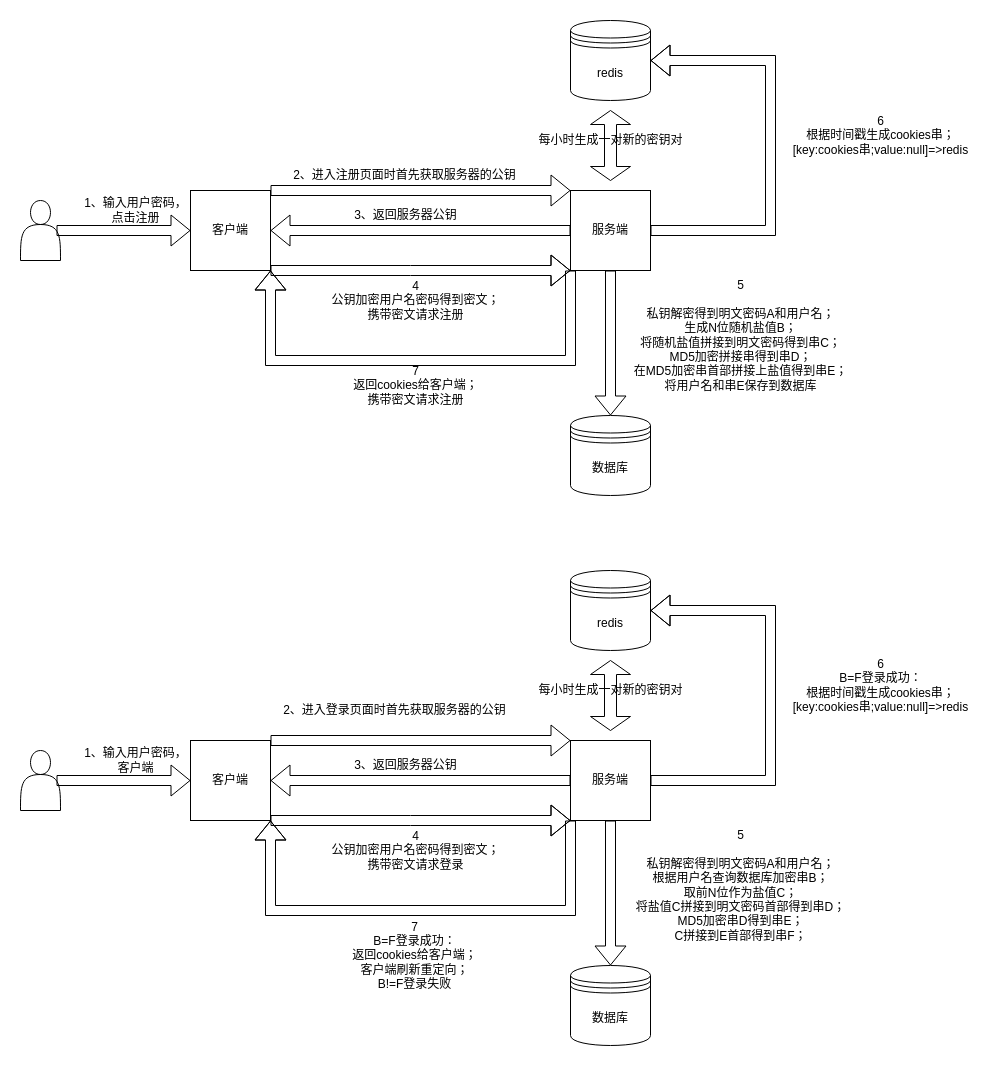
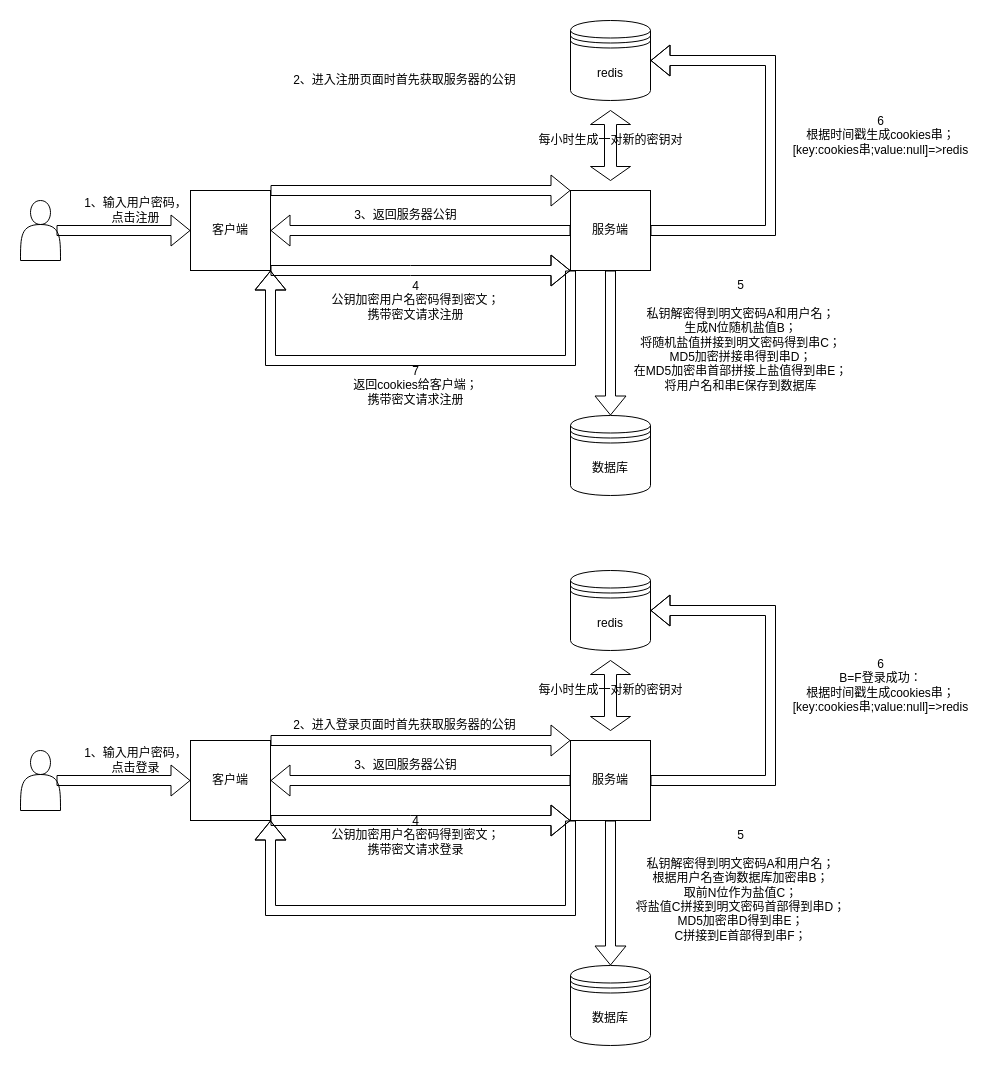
- <mxCell id="11" value="2、进入注册页面时首先获取服务器的公钥" style="text;html=1;align=center;verticalAlign=middle;resizable=0;points=[];autosize=1;strokeColor=none;fillColor=none;" vertex="1" parent="1"><mxGeometry x="279" y="160" width="250" height="30" as="geometry" /></mxCell>
+ <mxCell id="11" value="2、进入注册页面时首先获取服务器的公钥" style="text;html=1;align=center;verticalAlign=middle;resizable=0;points=[];autosize=1;strokeColor=none;fillColor=none;" vertex="1" parent="1"><mxGeometry x="279" y="65" width="250" height="30" as="geometry" /></mxCell>
- <mxCell id="32" value="2、进入登录页面时首先获取服务器的公钥" style="text;html=1;align=center;verticalAlign=middle;resizable=0;points=[];autosize=1;strokeColor=none;fillColor=none;" vertex="1" parent="1"><mxGeometry x="269" y="695" width="250" height="30" as="geometry" /></mxCell>
+ <mxCell id="32" value="2、进入登录页面时首先获取服务器的公钥" style="text;html=1;align=center;verticalAlign=middle;resizable=0;points=[];autosize=1;strokeColor=none;fillColor=none;" vertex="1" parent="1"><mxGeometry x="279" y="710" width="250" height="30" as="geometry" /></mxCell>
- <mxCell id="30" value="1、输入用户密码，&lt;br&gt;客户端" style="text;html=1;align=center;verticalAlign=middle;resizable=0;points=[];autosize=1;strokeColor=none;fillColor=none;" vertex="1" parent="1"><mxGeometry x="70" y="740" width="130" height="40" as="geometry" /></mxCell>
+ <mxCell id="30" value="1、输入用户密码，&lt;br&gt;点击登录" style="text;html=1;align=center;verticalAlign=middle;resizable=0;points=[];autosize=1;strokeColor=none;fillColor=none;" vertex="1" parent="1"><mxGeometry x="70" y="740" width="130" height="40" as="geometry" /></mxCell>
- <mxCell id="35" value="4&lt;br&gt;公钥加密用户名密码得到密文；&lt;br&gt;携带密文请求登录" style="text;html=1;align=center;verticalAlign=middle;resizable=0;points=[];autosize=1;strokeColor=none;fillColor=none;" vertex="1" parent="1"><mxGeometry x="320" y="820" width="190" height="60" as="geometry" /></mxCell>
+ <mxCell id="35" value="4&lt;br&gt;公钥加密用户名密码得到密文；&lt;br&gt;携带密文请求登录" style="text;html=1;align=center;verticalAlign=middle;resizable=0;points=[];autosize=1;strokeColor=none;fillColor=none;" vertex="1" parent="1"><mxGeometry x="320" y="805" width="190" height="60" as="geometry" /></mxCell>
- <mxCell id="41" value="7&lt;br&gt;B=F登录成功：&lt;br&gt;返回cookies给客户端；&lt;br&gt;客户端刷新重定向；&lt;br&gt;B!=F登录失败" style="text;html=1;align=center;verticalAlign=middle;resizable=0;points=[];autosize=1;strokeColor=none;fillColor=none;" vertex="1" parent="1"><mxGeometry x="339" y="910" width="150" height="90" as="geometry" /></mxCell>
